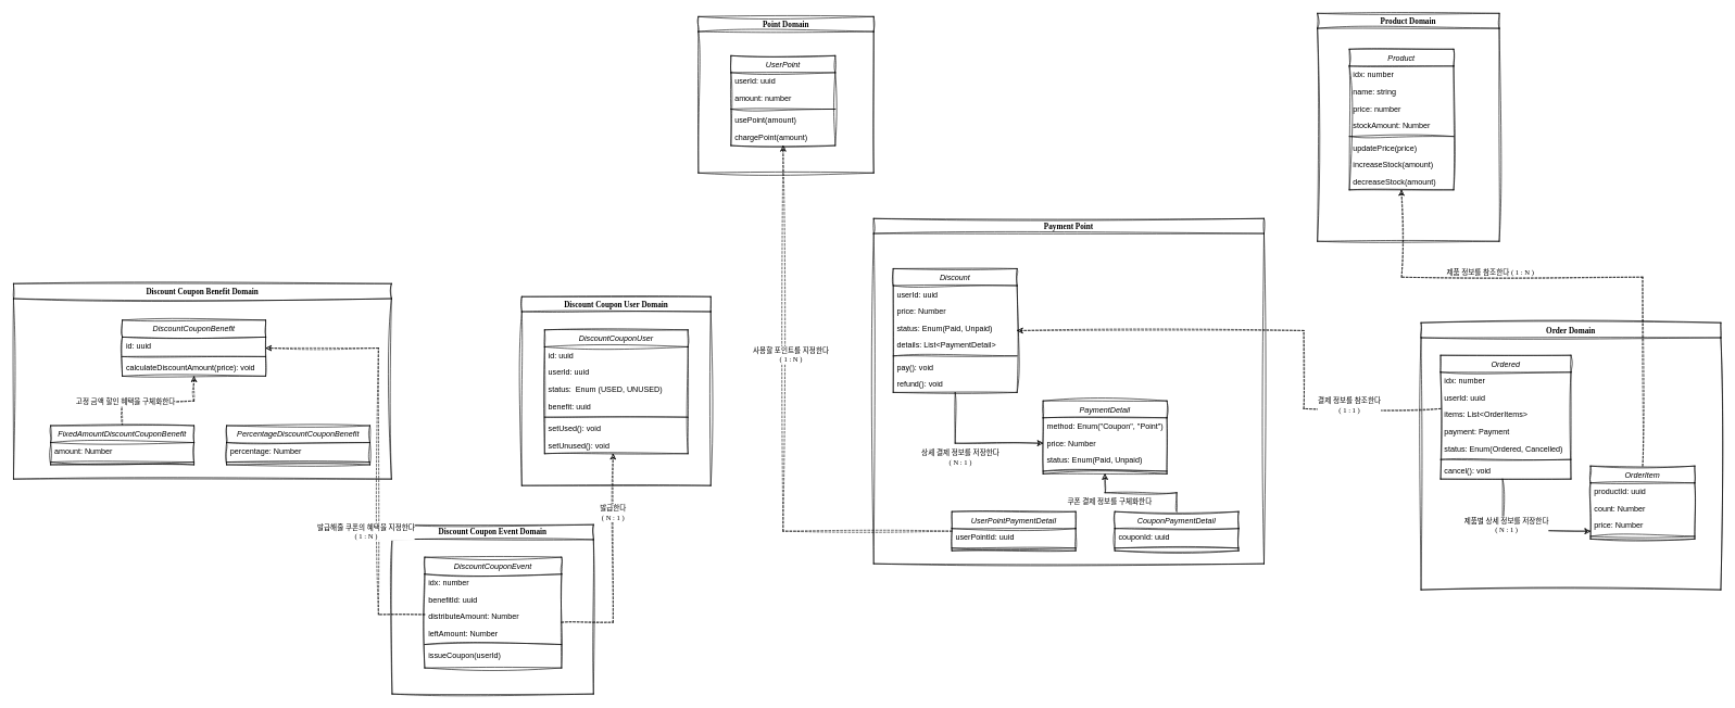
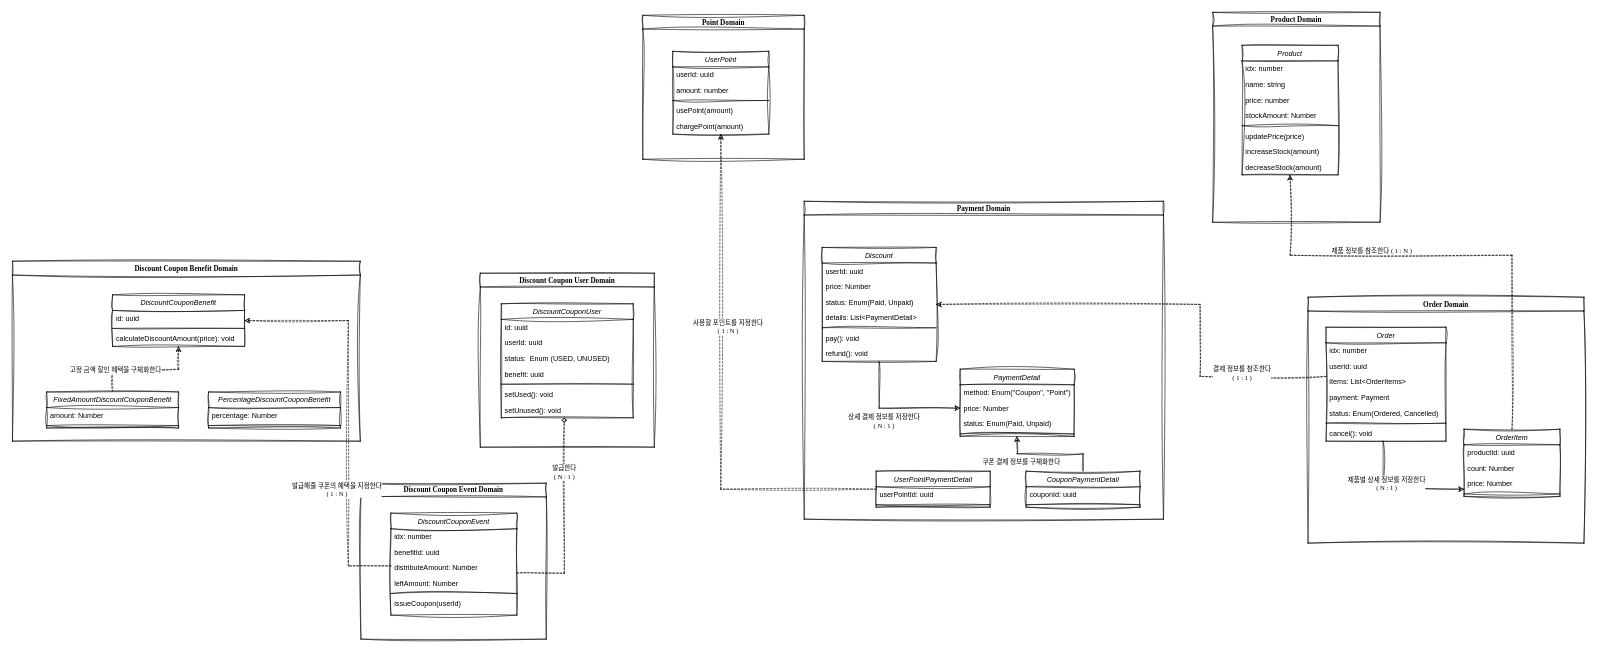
- <mxCell id="52" value="Payment Point" style="swimlane;whiteSpace=wrap;html=1;sketch=1;hachureGap=4;jiggle=2;curveFitting=1;fontFamily=Architects Daughter;fontSource=https%3A%2F%2Ffonts.googleapis.com%2Fcss%3Ffamily%3DArchitects%2BDaughter;" vertex="1" parent="1"><mxGeometry x="1340" y="335" width="599" height="530" as="geometry" /></mxCell>
+ <mxCell id="52" value="Payment Domain" style="swimlane;whiteSpace=wrap;html=1;sketch=1;hachureGap=4;jiggle=2;curveFitting=1;fontFamily=Architects Daughter;fontSource=https%3A%2F%2Ffonts.googleapis.com%2Fcss%3Ffamily%3DArchitects%2BDaughter;" vertex="1" parent="1"><mxGeometry x="1340" y="335" width="599" height="530" as="geometry" /></mxCell>
- <mxCell id="22" value="Ordered" style="swimlane;fontStyle=2;align=center;verticalAlign=top;childLayout=stackLayout;horizontal=1;startSize=26;horizontalStack=0;resizeParent=1;resizeLast=0;collapsible=1;marginBottom=0;rounded=0;shadow=0;strokeWidth=1;sketch=1;curveFitting=1;jiggle=2;" parent="19" vertex="1"><mxGeometry x="30" y="50" width="200" height="190" as="geometry"><mxRectangle x="230" y="140" width="160" height="26" as="alternateBounds" /></mxGeometry></mxCell>
+ <mxCell id="22" value="Order" style="swimlane;fontStyle=2;align=center;verticalAlign=top;childLayout=stackLayout;horizontal=1;startSize=26;horizontalStack=0;resizeParent=1;resizeLast=0;collapsible=1;marginBottom=0;rounded=0;shadow=0;strokeWidth=1;sketch=1;curveFitting=1;jiggle=2;" parent="19" vertex="1"><mxGeometry x="30" y="50" width="200" height="190" as="geometry"><mxRectangle x="230" y="140" width="160" height="26" as="alternateBounds" /></mxGeometry></mxCell>
- <mxCell id="97" style="edgeStyle=orthogonalEdgeStyle;rounded=0;sketch=1;hachureGap=4;jiggle=2;curveFitting=1;orthogonalLoop=1;jettySize=auto;html=1;fontFamily=Architects Daughter;fontSource=https%3A%2F%2Ffonts.googleapis.com%2Fcss%3Ffamily%3DArchitects%2BDaughter;dashed=1;" edge="1" parent="1" source="45" target="36"><mxGeometry relative="1" as="geometry"><mxPoint x="880" y="755" as="targetPoint" /><Array as="points"><mxPoint x="940" y="955" /></Array></mxGeometry></mxCell>
+ <mxCell id="97" style="edgeStyle=orthogonalEdgeStyle;rounded=0;sketch=1;hachureGap=4;jiggle=2;curveFitting=1;orthogonalLoop=1;jettySize=auto;html=1;fontFamily=Architects Daughter;fontSource=https%3A%2F%2Ffonts.googleapis.com%2Fcss%3Ffamily%3DArchitects%2BDaughter;dashed=1;endArrow=diamond;" edge="1" parent="1" source="45" target="36"><mxGeometry relative="1" as="geometry"><mxPoint x="880" y="755" as="targetPoint" /><Array as="points"><mxPoint x="940" y="955" /></Array></mxGeometry></mxCell>
